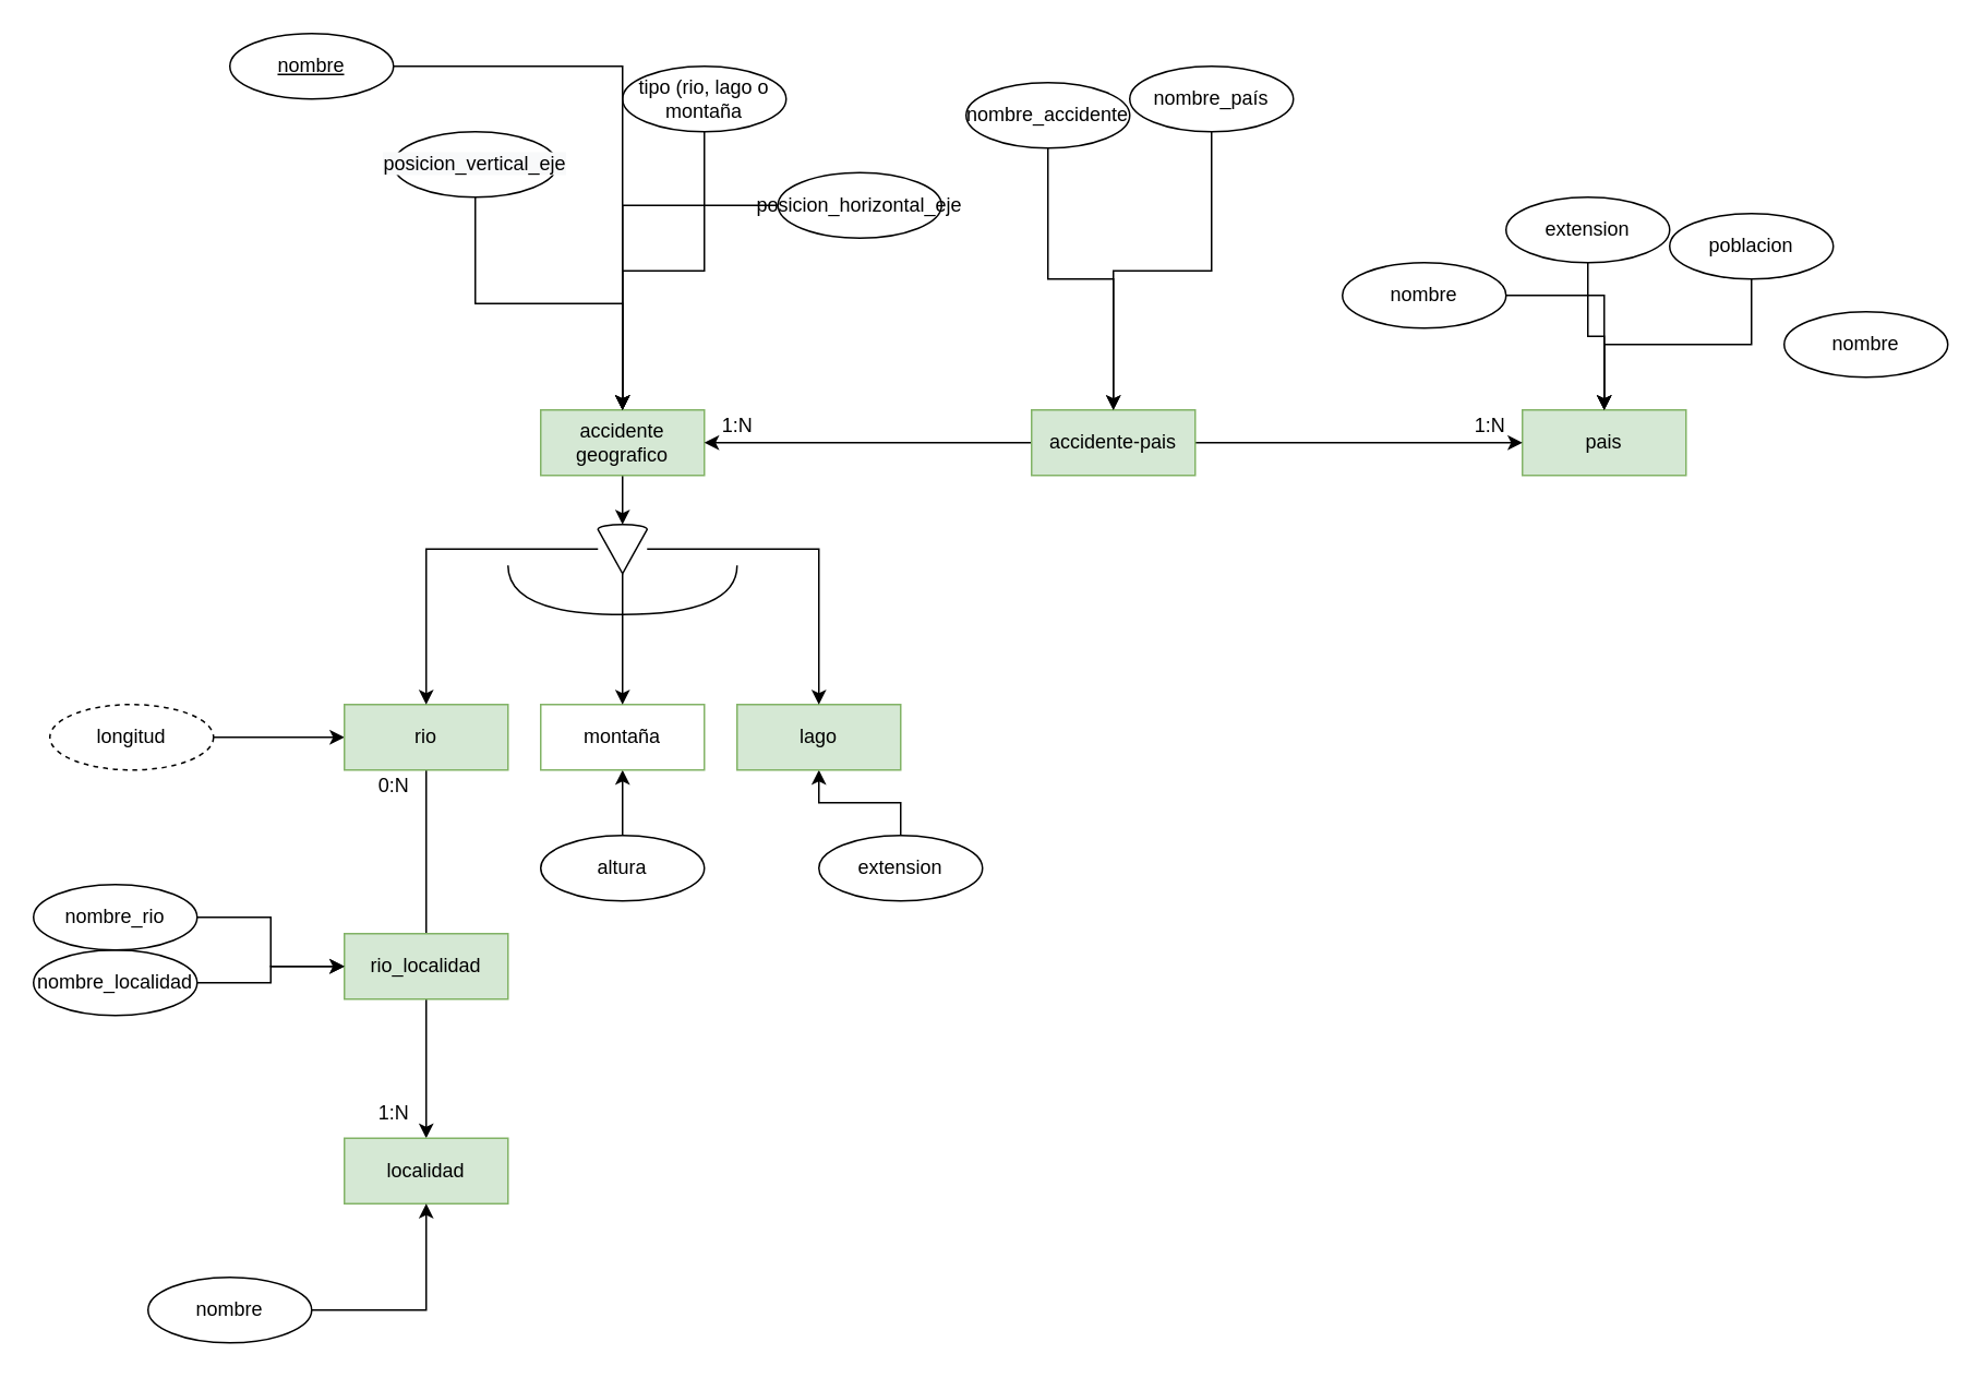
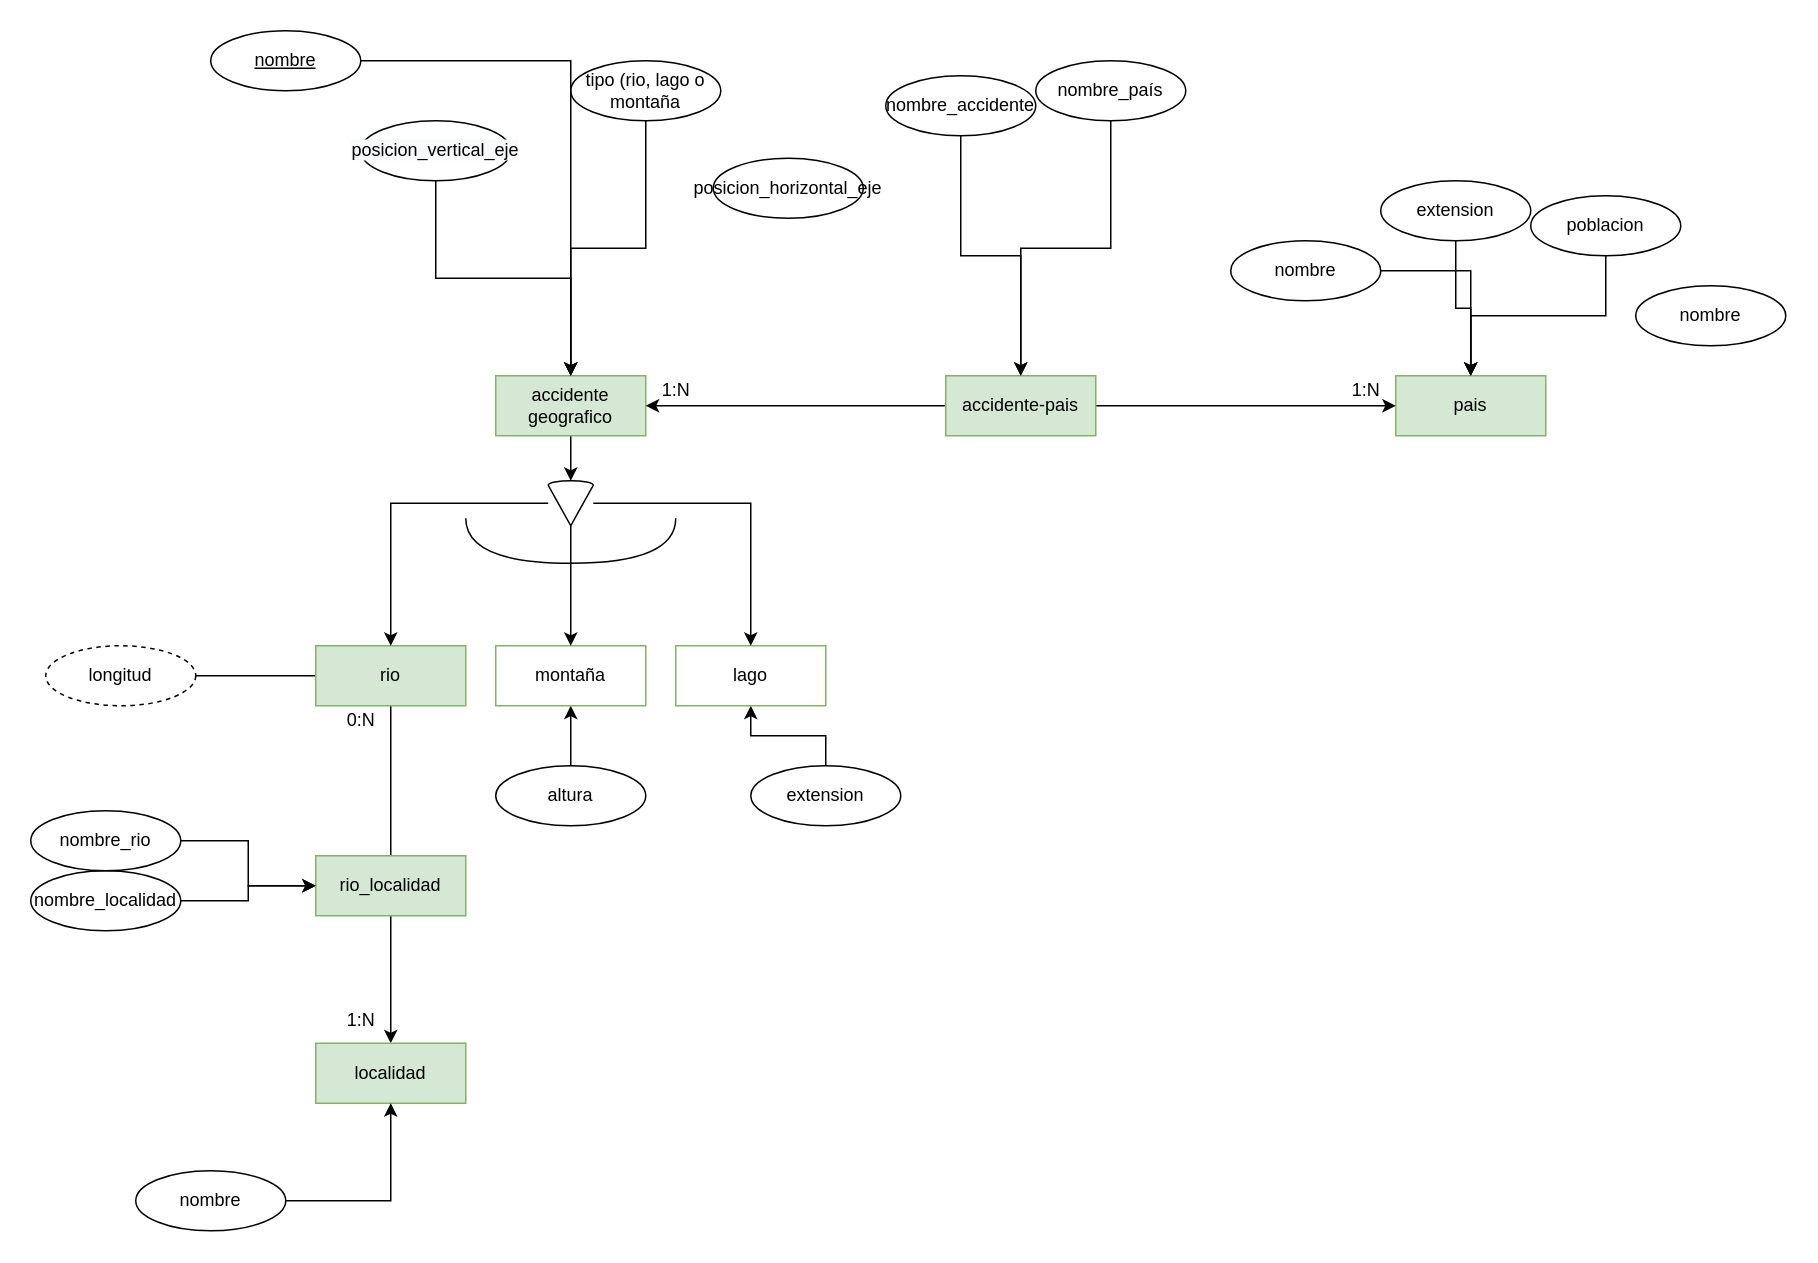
- <mxCell id="6" style="edgeStyle=orthogonalEdgeStyle;rounded=0;orthogonalLoop=1;jettySize=auto;html=1;" edge="1" parent="1" source="7" target="3"><mxGeometry relative="1" as="geometry" /></mxCell>
- <mxCell id="12" style="edgeStyle=orthogonalEdgeStyle;rounded=0;orthogonalLoop=1;jettySize=auto;html=1;" edge="1" parent="1" source="13" target="19"><mxGeometry relative="1" as="geometry" /></mxCell>
+ <mxCell id="12" style="edgeStyle=orthogonalEdgeStyle;rounded=0;orthogonalLoop=1;jettySize=auto;html=1;endArrow=none;" edge="1" parent="1" source="13" target="19"><mxGeometry relative="1" as="geometry" /></mxCell>
- <mxCell id="21" value="lago" style="whiteSpace=wrap;html=1;align=center;fillColor=#d5e8d4;strokeColor=#82b366;" vertex="1" parent="1"><mxGeometry x="450" y="430" width="100" height="40" as="geometry" /></mxCell>
+ <mxCell id="21" value="lago" style="whiteSpace=wrap;html=1;align=center;fillColor=#ffffff;strokeColor=#82b366;" vertex="1" parent="1"><mxGeometry x="450" y="430" width="100" height="40" as="geometry" /></mxCell>
